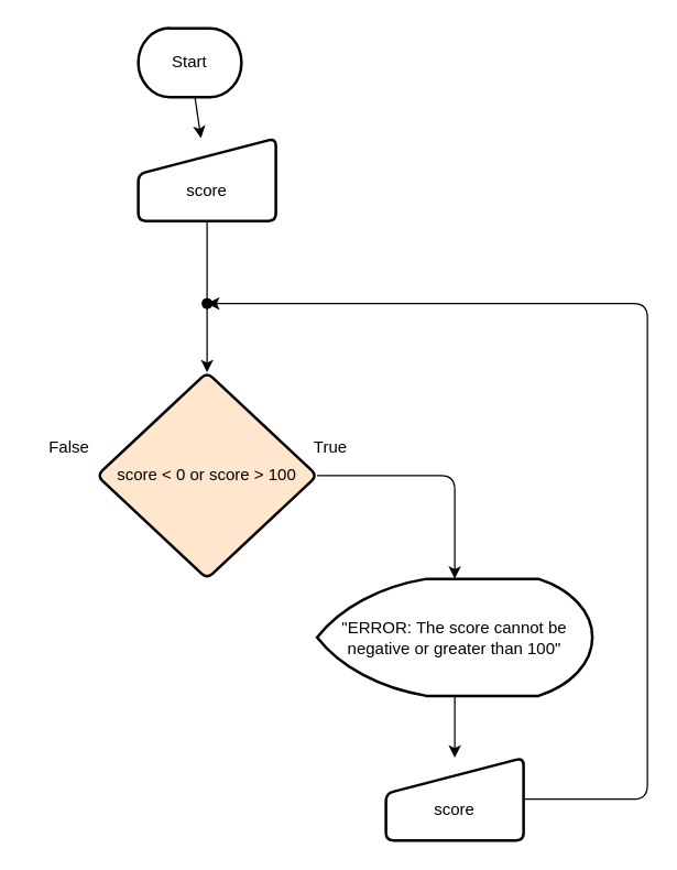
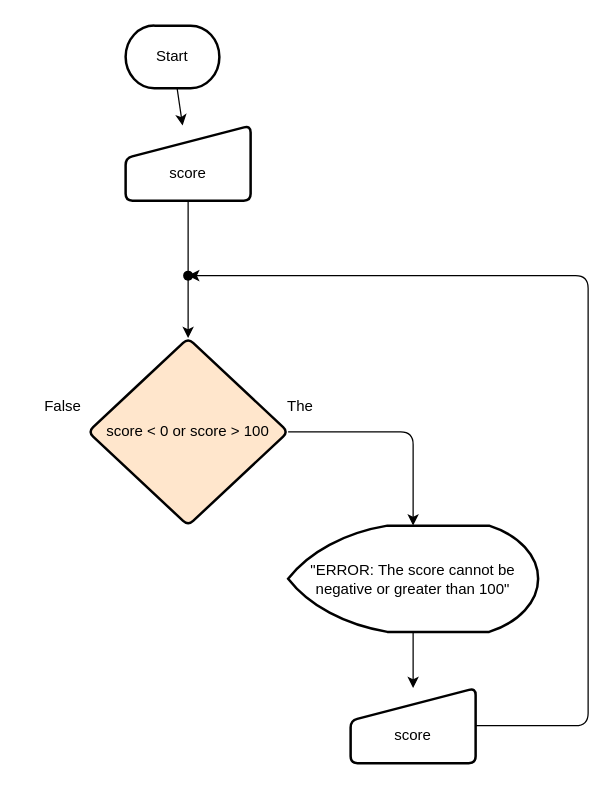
- <mxCell id="10" value="True" style="text;html=1;strokeColor=none;fillColor=none;align=center;verticalAlign=middle;whiteSpace=wrap;rounded=0;" vertex="1" parent="1"><mxGeometry x="210" y="310" width="60" height="30" as="geometry" /></mxCell>
+ <mxCell id="10" value="The" style="text;html=1;strokeColor=none;fillColor=none;align=center;verticalAlign=middle;whiteSpace=wrap;rounded=0;" vertex="1" parent="1"><mxGeometry x="210" y="310" width="60" height="30" as="geometry" /></mxCell>
